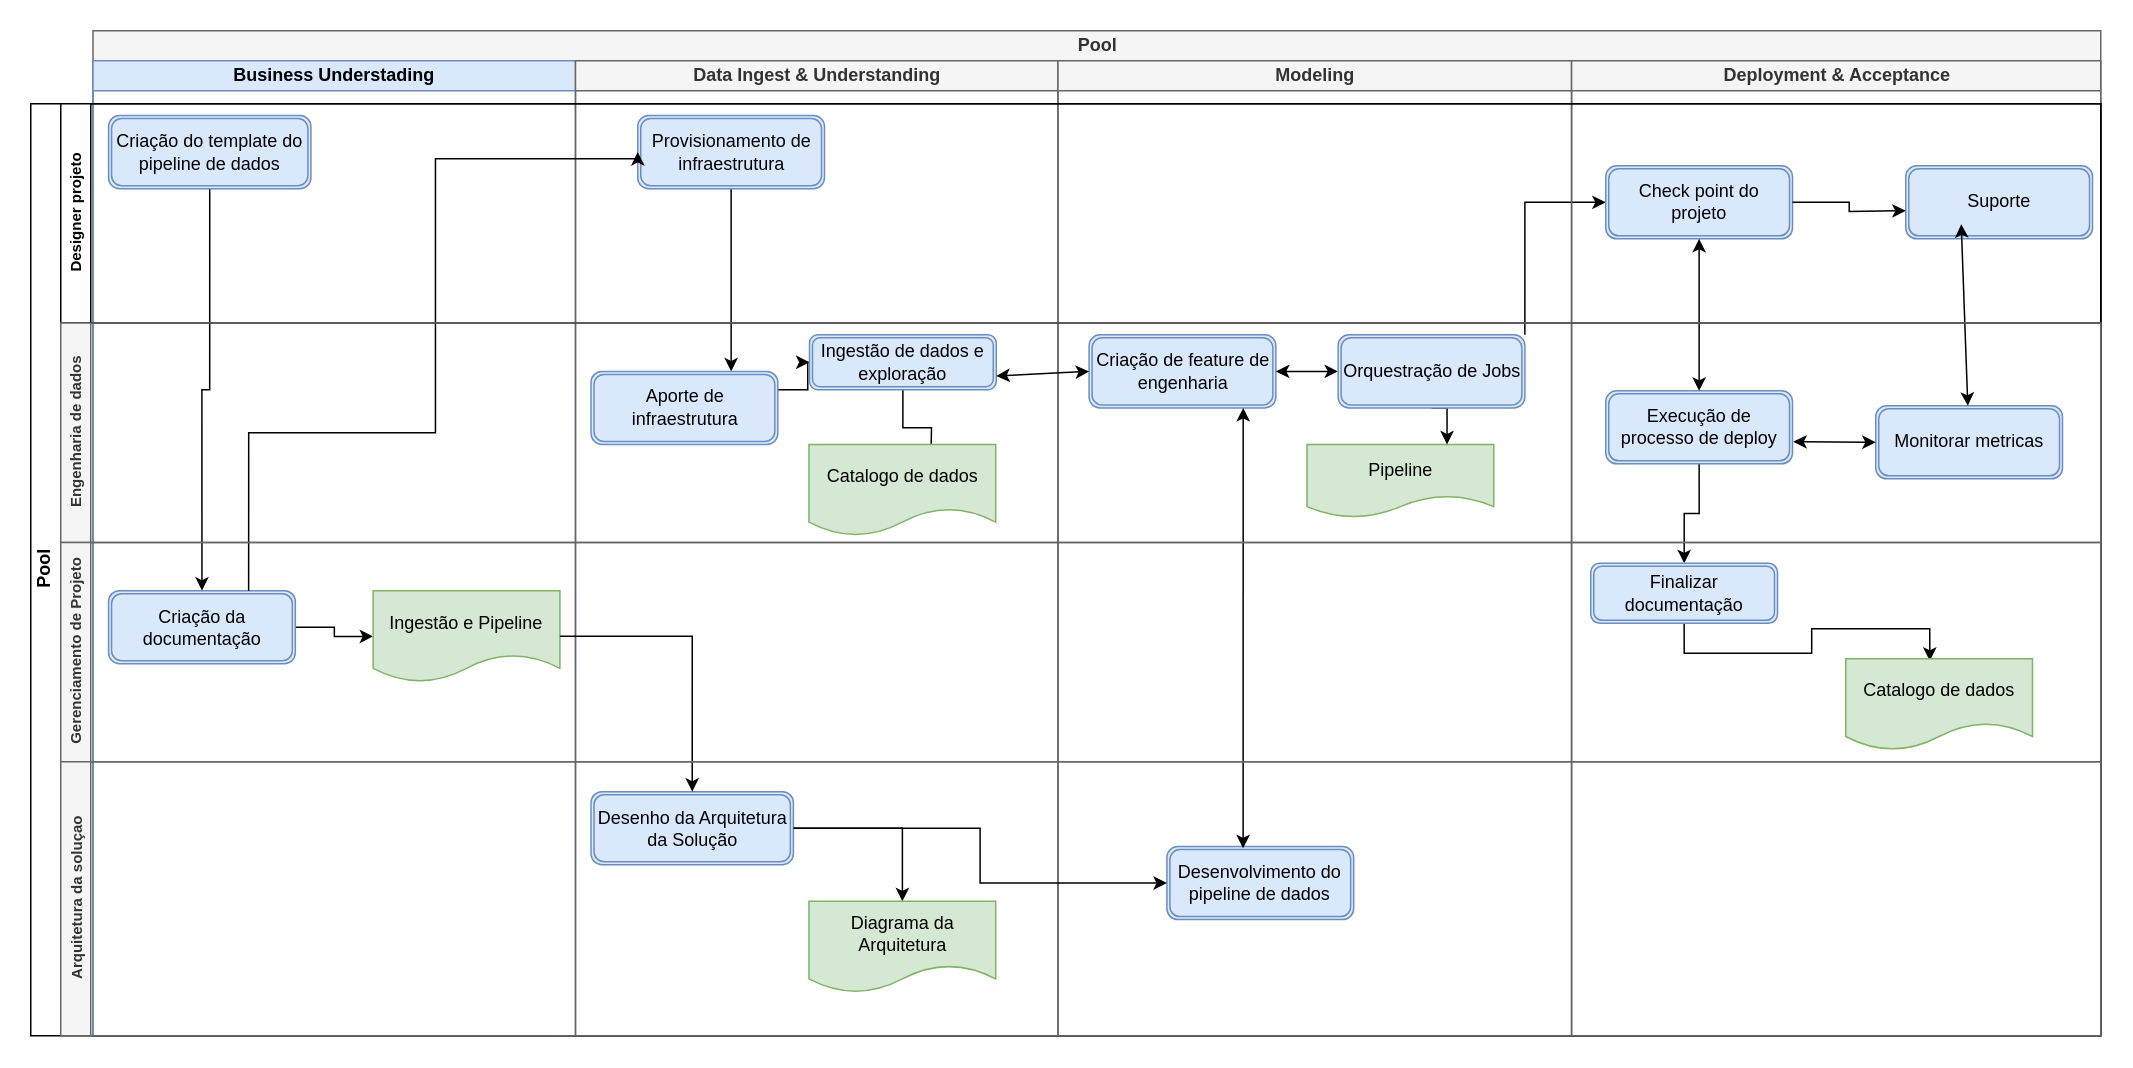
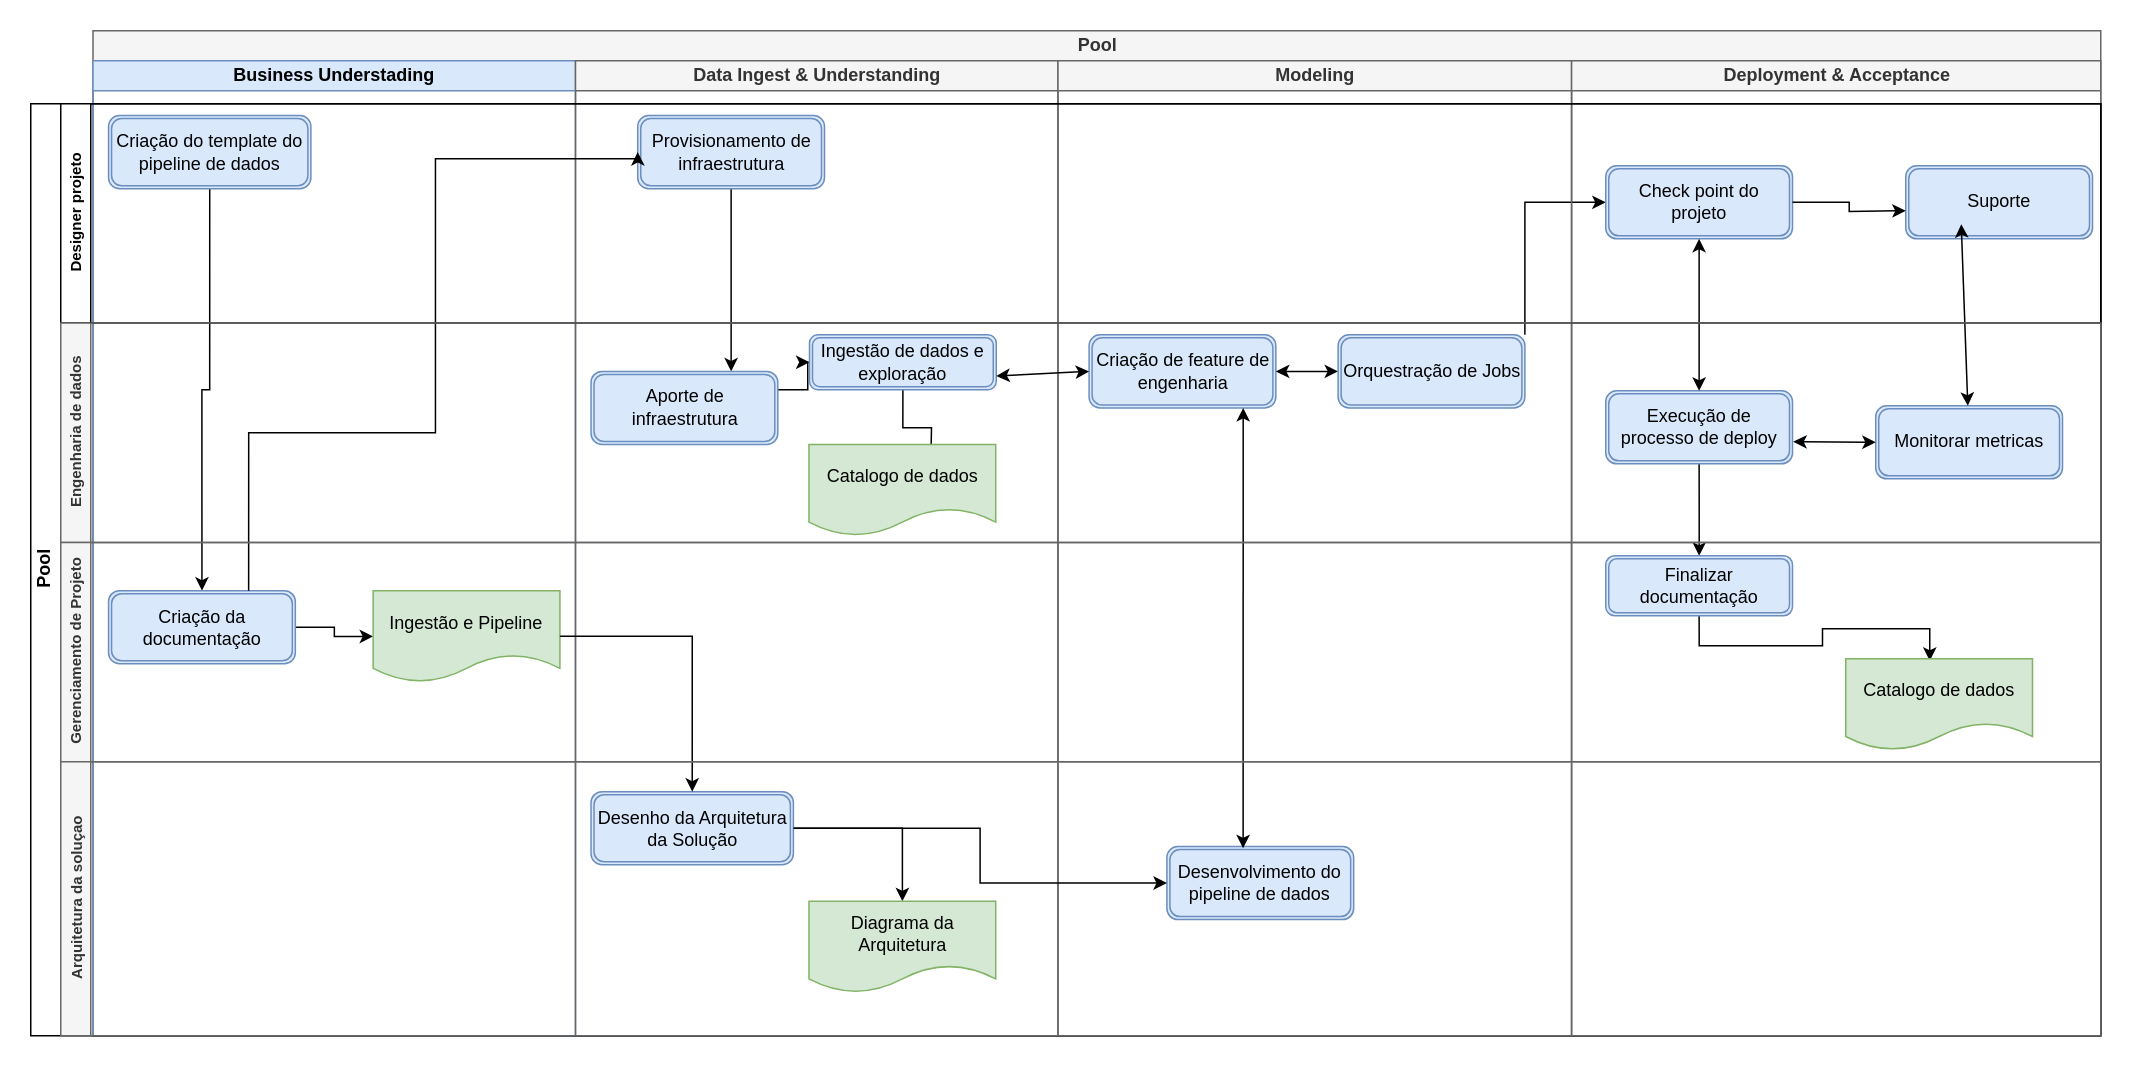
- <mxCell id="27" style="edgeStyle=orthogonalEdgeStyle;rounded=0;orthogonalLoop=1;jettySize=auto;html=1;exitX=0.5;exitY=1;exitDx=0;exitDy=0;entryX=0.75;entryY=0;entryDx=0;entryDy=0;" edge="1" parent="22" source="28" target="25"><mxGeometry relative="1" as="geometry" /></mxCell>
- <mxCell id="25" value="Pipeline" style="shape=document;whiteSpace=wrap;html=1;boundedLbl=1;fillColor=#d5e8d4;strokeColor=#82b366;" vertex="1" parent="22"><mxGeometry x="166.015" y="255.818" width="124.511" height="48.727" as="geometry" /></mxCell>
- <mxCell id="39" value="Finalizar documentação" style="shape=ext;double=1;rounded=1;whiteSpace=wrap;html=1;fillColor=#dae8fc;strokeColor=#6c8ebf;" vertex="1" parent="35"><mxGeometry x="12.78" y="335" width="124.51" height="40" as="geometry" /></mxCell>
+ <mxCell id="39" value="Finalizar documentação" style="shape=ext;double=1;rounded=1;whiteSpace=wrap;html=1;fillColor=#dae8fc;strokeColor=#6c8ebf;" vertex="1" parent="35"><mxGeometry x="22.78" y="330" width="124.51" height="40" as="geometry" /></mxCell>
